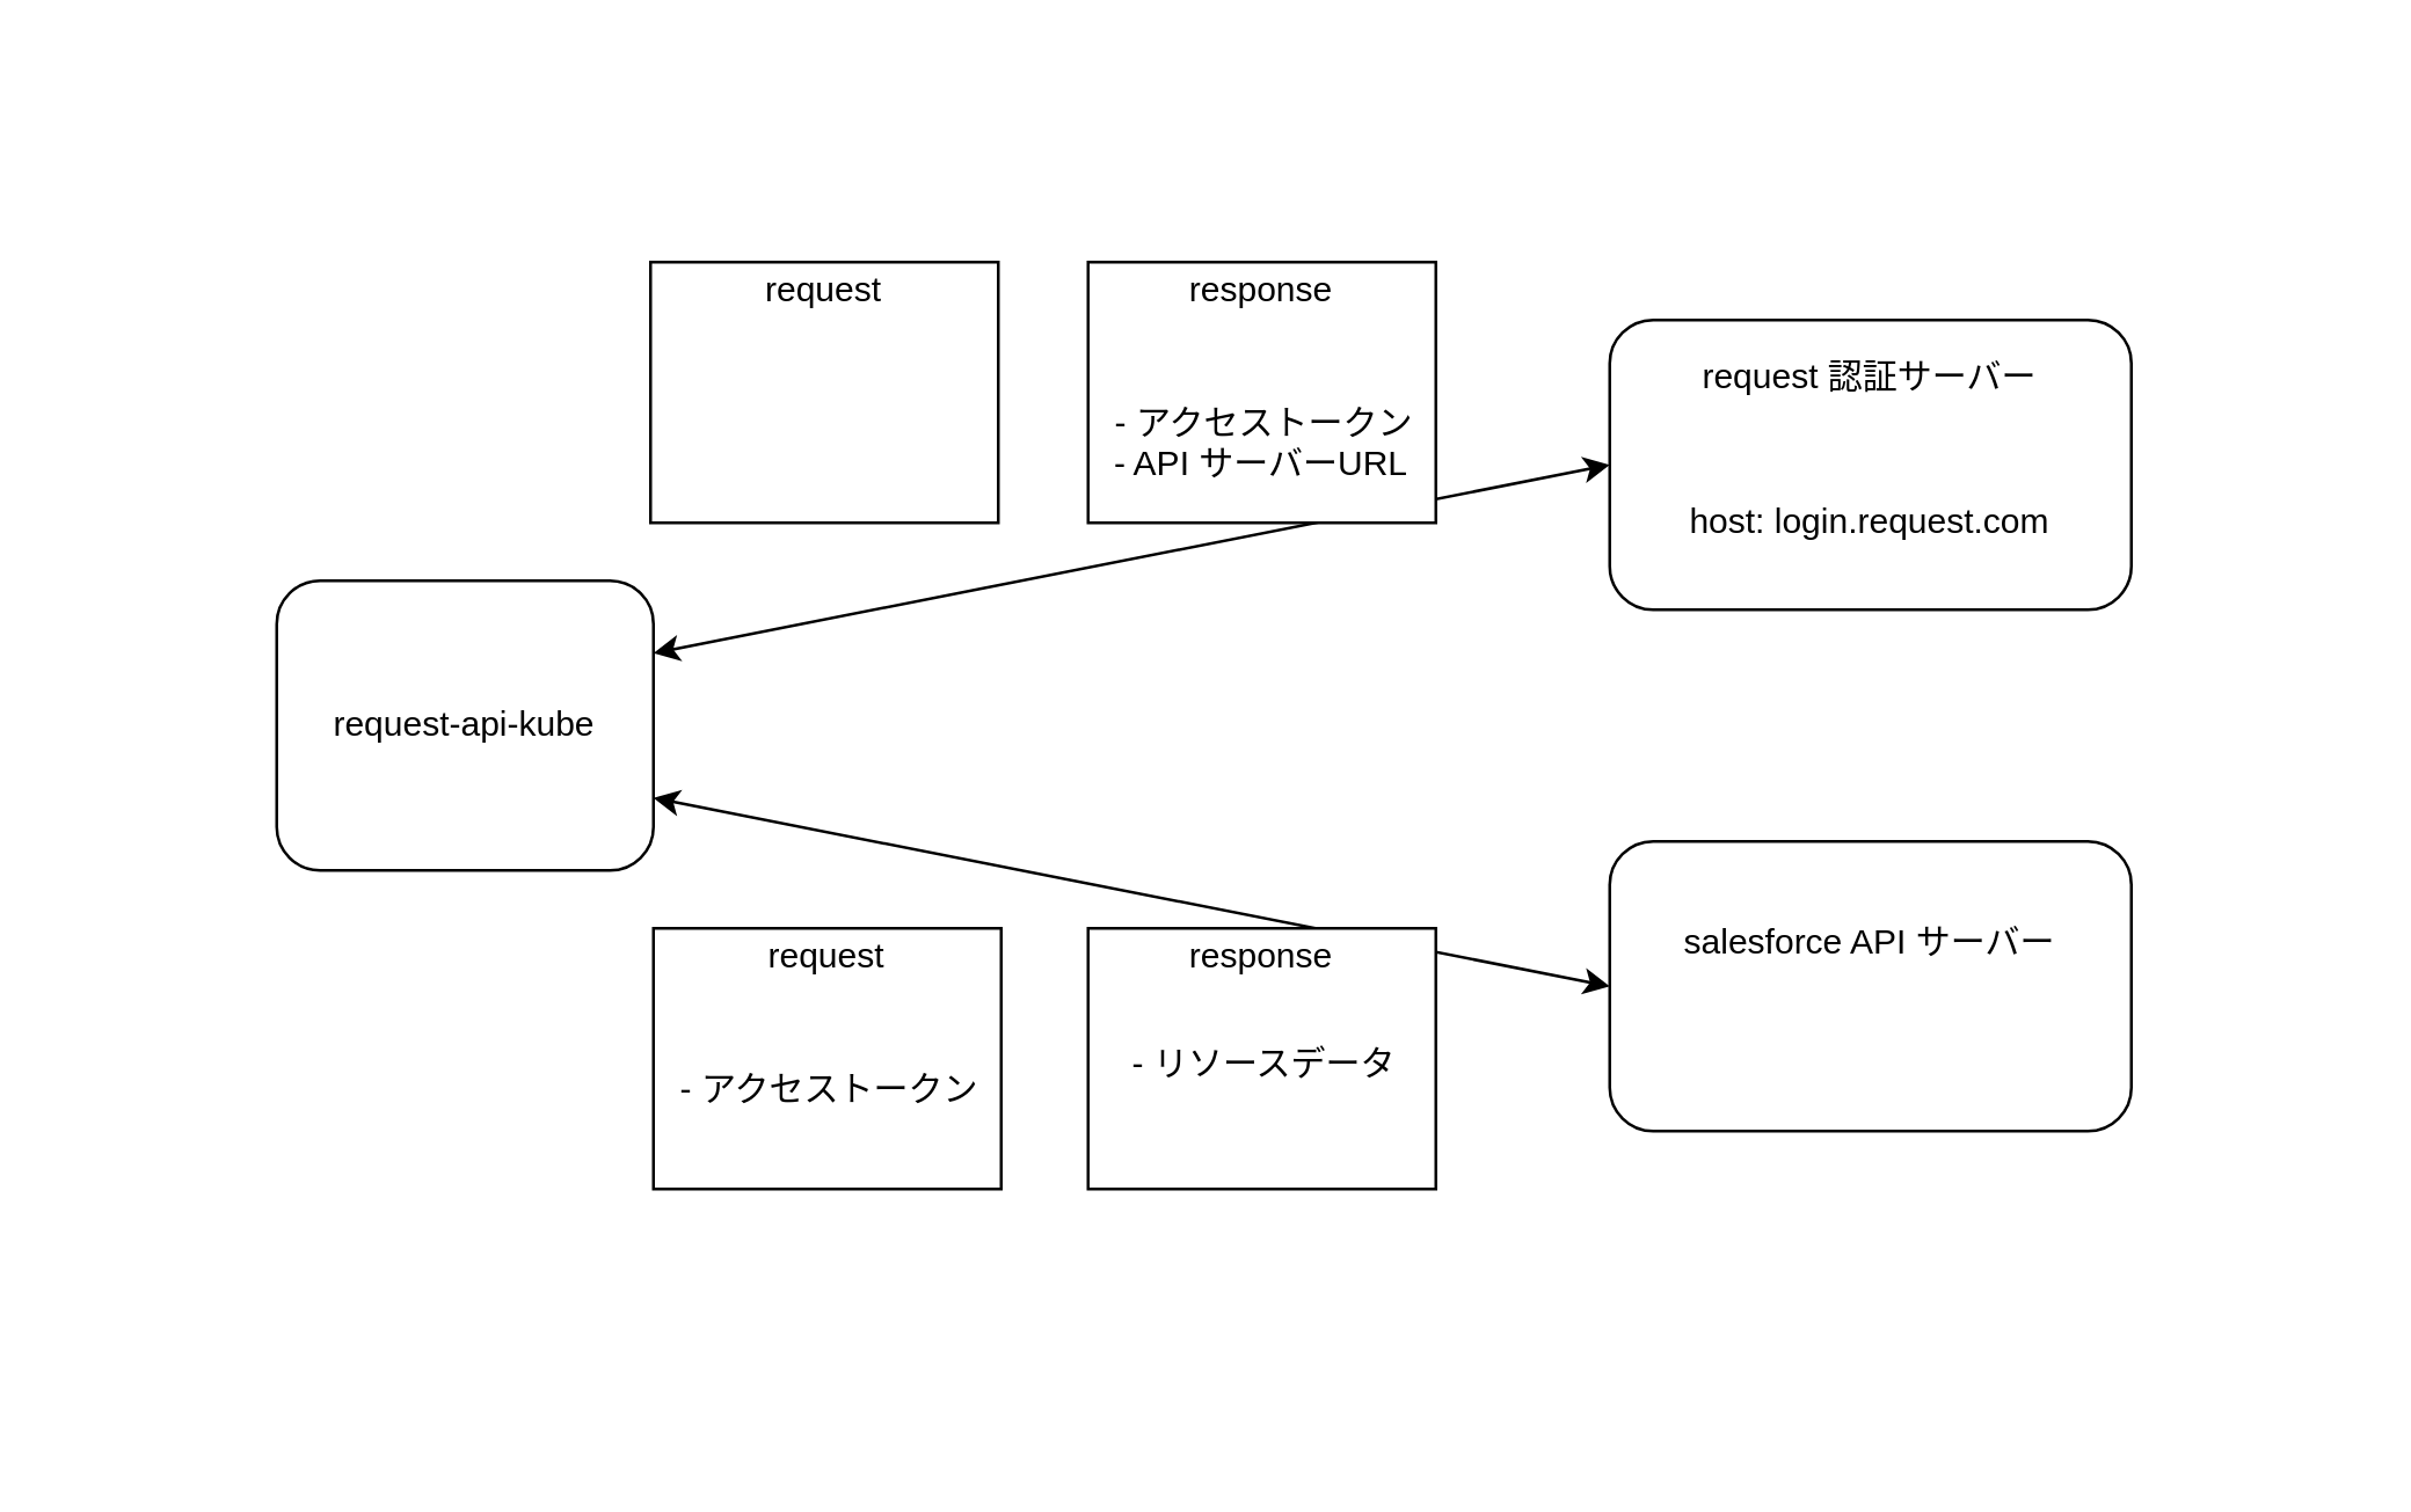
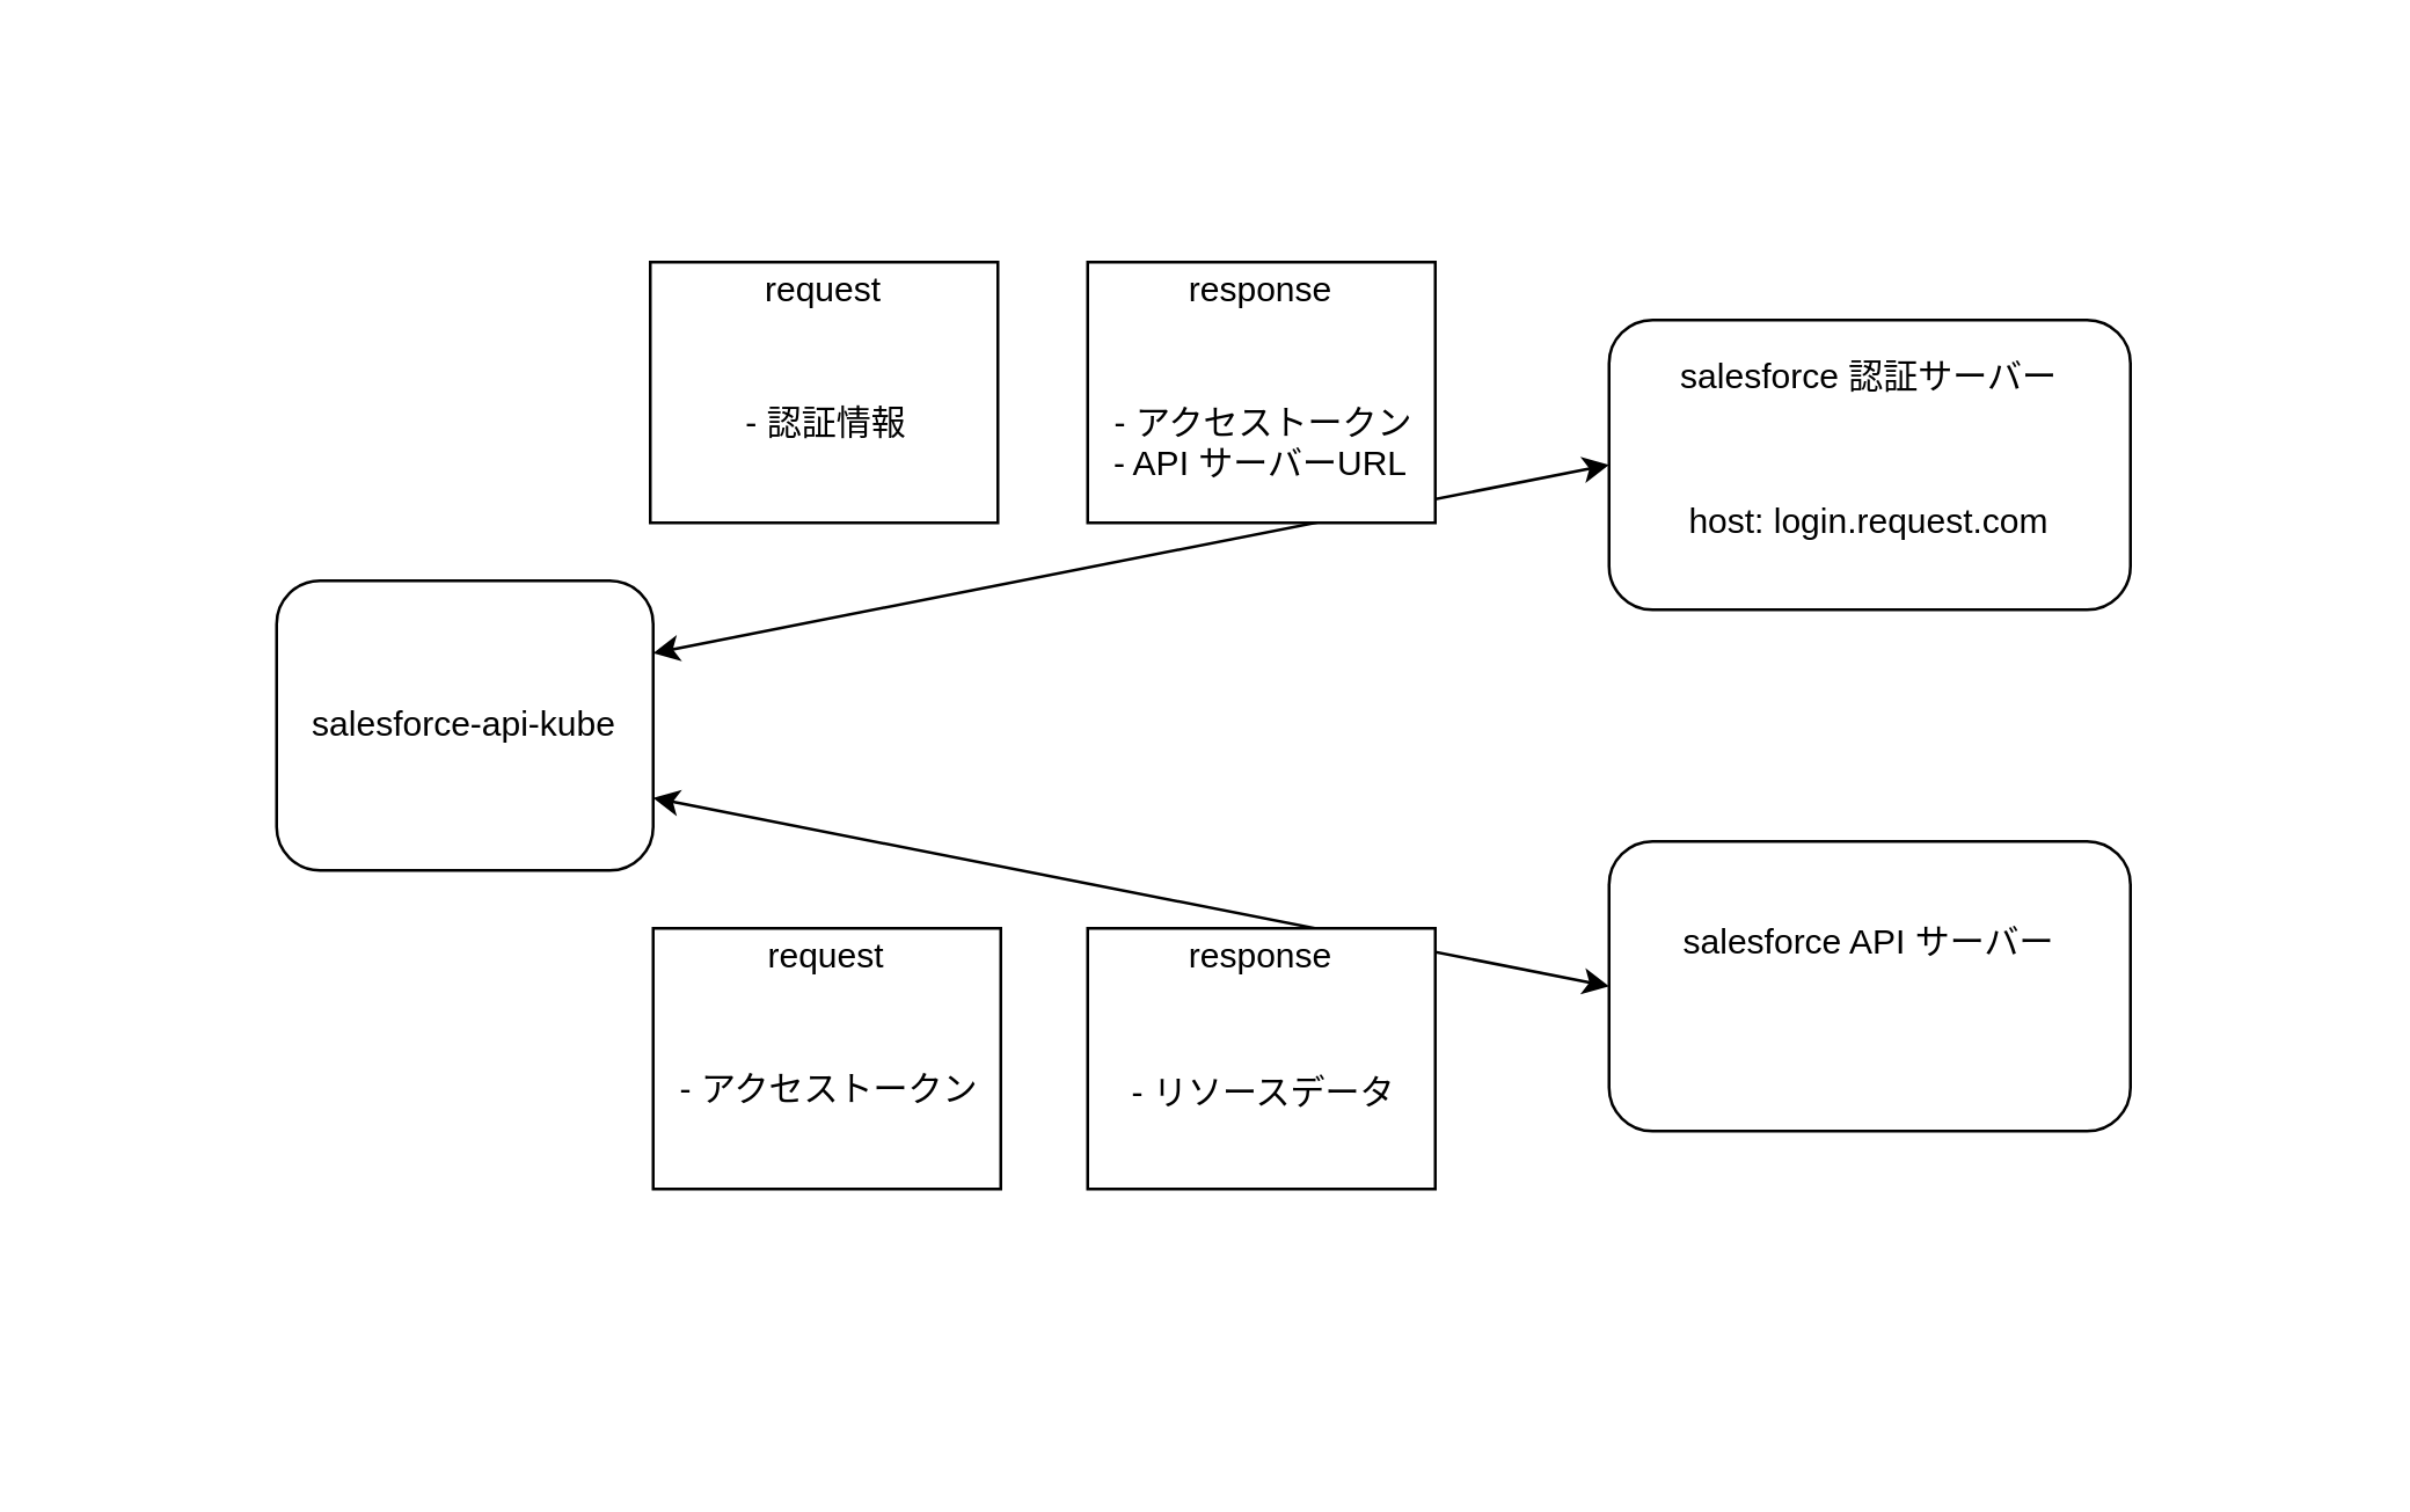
- <mxCell id="9" value="request 認証サーバー" style="text;html=1;strokeColor=none;fillColor=none;align=center;verticalAlign=middle;whiteSpace=wrap;rounded=0;" parent="7" vertex="1"><mxGeometry x="10" y="10" width="160" height="20" as="geometry" /></mxCell>
+ <mxCell id="9" value="salesforce 認証サーバー" style="text;html=1;strokeColor=none;fillColor=none;align=center;verticalAlign=middle;whiteSpace=wrap;rounded=0;" parent="7" vertex="1"><mxGeometry x="10" y="10" width="160" height="20" as="geometry" /></mxCell>
+ <mxCell id="18" value="- 認証情報" style="text;html=1;strokeColor=none;fillColor=none;align=center;verticalAlign=middle;whiteSpace=wrap;rounded=0;" parent="16" vertex="1"><mxGeometry x="6" y="46" width="110" height="20" as="geometry" /></mxCell>
- <mxCell id="6" value="request-api-kube&lt;br&gt;" style="text;html=1;strokeColor=none;fillColor=none;align=center;verticalAlign=middle;whiteSpace=wrap;rounded=0;" parent="4" vertex="1"><mxGeometry y="40" width="130" height="20" as="geometry" /></mxCell>
+ <mxCell id="6" value="salesforce-api-kube&lt;br&gt;" style="text;html=1;strokeColor=none;fillColor=none;align=center;verticalAlign=middle;whiteSpace=wrap;rounded=0;" parent="4" vertex="1"><mxGeometry y="40" width="130" height="20" as="geometry" /></mxCell>
- <mxCell id="27" value="- リソースデータ" style="text;html=1;strokeColor=none;fillColor=none;align=center;verticalAlign=middle;whiteSpace=wrap;rounded=0;" parent="25" vertex="1"><mxGeometry x="6" y="37" width="110" height="20" as="geometry" /></mxCell>
+ <mxCell id="27" value="- リソースデータ" style="text;html=1;strokeColor=none;fillColor=none;align=center;verticalAlign=middle;whiteSpace=wrap;rounded=0;" parent="25" vertex="1"><mxGeometry x="6" y="47" width="110" height="20" as="geometry" /></mxCell>
